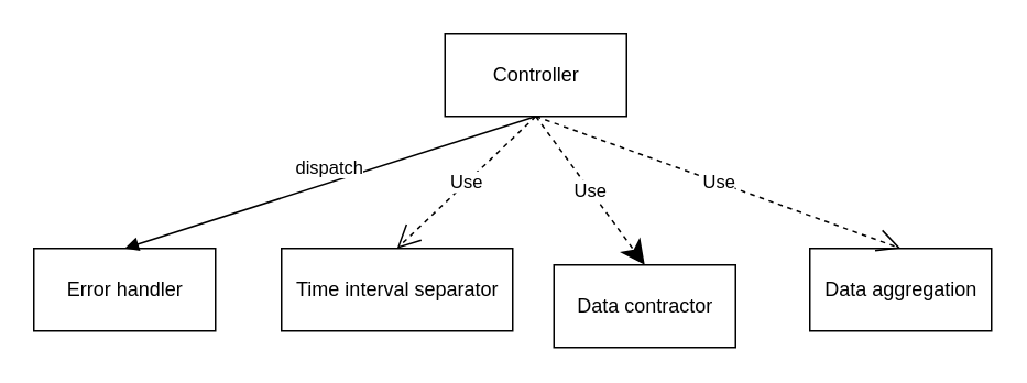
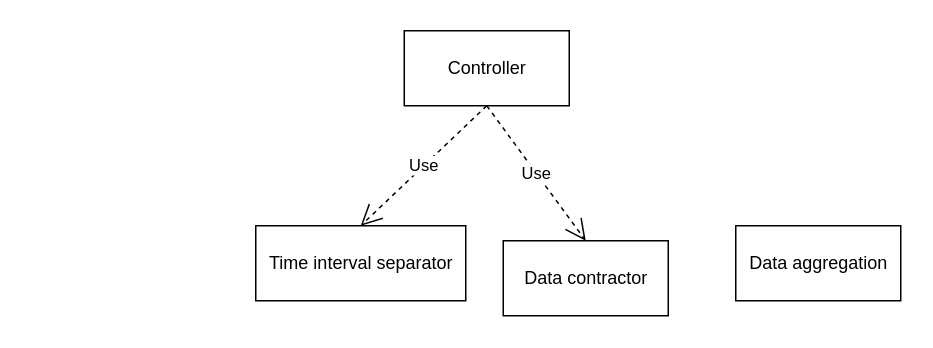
- <mxCell id="4" value="dispatch" style="html=1;verticalAlign=bottom;endArrow=block;exitX=0.5;exitY=1;exitDx=0;exitDy=0;entryX=0.5;entryY=0;entryDx=0;entryDy=0;" edge="1" parent="1" source="2" target="3"><mxGeometry width="80" relative="1" as="geometry"><mxPoint x="280" y="210" as="sourcePoint" /><mxPoint x="360" y="210" as="targetPoint" /></mxGeometry></mxCell>
- <mxCell id="10" value="Use" style="endArrow=open;endSize=12;dashed=1;html=1;exitX=0.5;exitY=1;exitDx=0;exitDy=0;entryX=0.5;entryY=0;entryDx=0;entryDy=0;" edge="1" parent="1" source="2" target="9"><mxGeometry width="160" relative="1" as="geometry"><mxPoint x="240" y="110" as="sourcePoint" /><mxPoint x="400" y="110" as="targetPoint" /></mxGeometry></mxCell>
- <mxCell id="8" value="Use" style="endArrow=classic;endSize=12;dashed=1;html=1;entryX=0.5;entryY=0;entryDx=0;entryDy=0;exitX=0.5;exitY=1;exitDx=0;exitDy=0;" edge="1" parent="1" source="2" target="7"><mxGeometry width="160" relative="1" as="geometry"><mxPoint x="240" y="110" as="sourcePoint" /><mxPoint x="400" y="110" as="targetPoint" /></mxGeometry></mxCell>
+ <mxCell id="8" value="Use" style="endArrow=open;endSize=12;dashed=1;html=1;entryX=0.5;entryY=0;entryDx=0;entryDy=0;exitX=0.5;exitY=1;exitDx=0;exitDy=0;" edge="1" parent="1" source="2" target="7"><mxGeometry width="160" relative="1" as="geometry"><mxPoint x="240" y="110" as="sourcePoint" /><mxPoint x="400" y="110" as="targetPoint" /></mxGeometry></mxCell>
- <mxCell id="3" value="Error handler" style="html=1;" vertex="1" parent="1"><mxGeometry x="20" y="150" width="110" height="50" as="geometry" /></mxCell>
